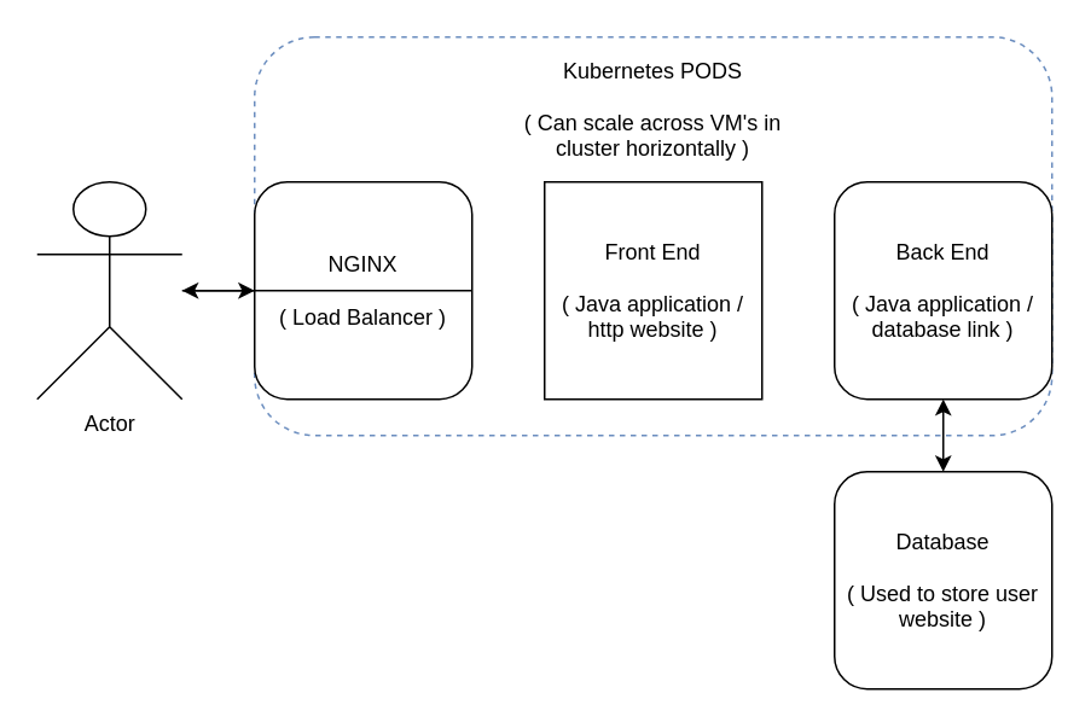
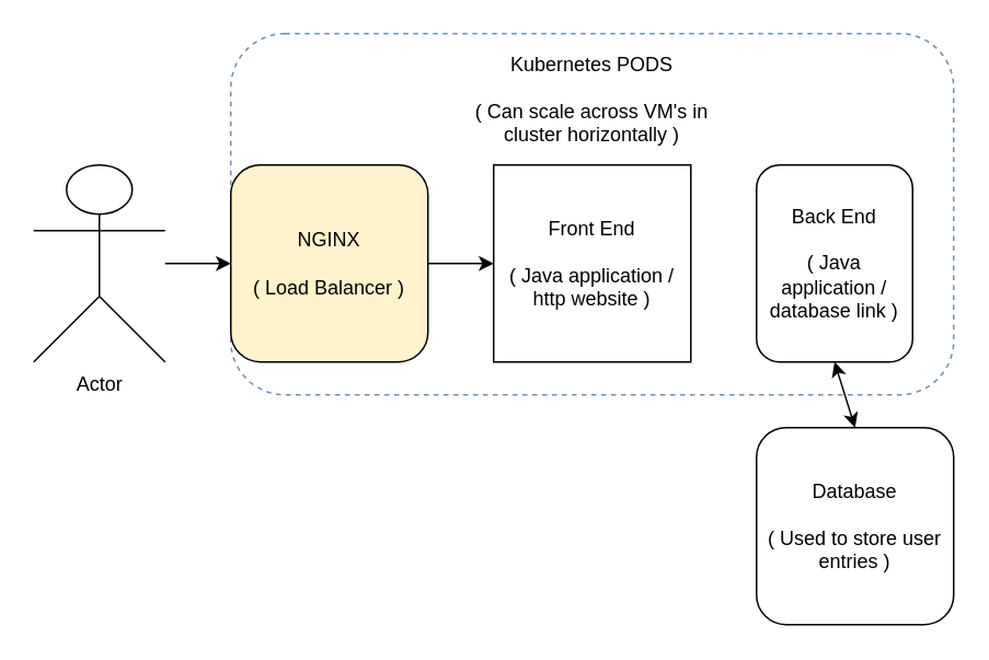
- <mxCell id="9" value="" style="endArrow=classic;html=1;exitX=1;exitY=0.5;exitDx=0;exitDy=0;" edge="1" parent="1" source="3" target="4"><mxGeometry width="50" height="50" relative="1" as="geometry"><mxPoint x="160" y="370" as="sourcePoint" /><mxPoint x="210" y="320" as="targetPoint" /></mxGeometry></mxCell>
+ <mxCell id="9" value="" style="endArrow=classic;html=1;entryX=0;entryY=0.5;entryDx=0;entryDy=0;exitX=1;exitY=0.5;exitDx=0;exitDy=0;" edge="1" parent="1" source="3" target="5"><mxGeometry width="50" height="50" relative="1" as="geometry"><mxPoint x="160" y="370" as="sourcePoint" /><mxPoint x="210" y="320" as="targetPoint" /></mxGeometry></mxCell>
- <mxCell id="3" value="NGINX&lt;br&gt;&lt;br&gt;( Load Balancer )" style="rounded=1;whiteSpace=wrap;html=1;" vertex="1" parent="1"><mxGeometry x="140" y="100" width="120" height="120" as="geometry" /></mxCell>
+ <mxCell id="3" value="NGINX&lt;br&gt;&lt;br&gt;( Load Balancer )" style="rounded=1;whiteSpace=wrap;html=1;fillColor=#fff2cc;" vertex="1" parent="1"><mxGeometry x="140" y="100" width="120" height="120" as="geometry" /></mxCell>
- <mxCell id="6" value="Back End&lt;br&gt;&lt;br&gt;( Java application / database link )" style="rounded=1;whiteSpace=wrap;html=1;" vertex="1" parent="1"><mxGeometry x="460" y="100" width="120" height="120" as="geometry" /></mxCell>
+ <mxCell id="6" value="Back End&lt;br&gt;&lt;br&gt;( Java application / database link )" style="rounded=1;whiteSpace=wrap;html=1;" vertex="1" parent="1"><mxGeometry x="460" y="100" width="95" height="120" as="geometry" /></mxCell>
- <mxCell id="7" value="Database&lt;br&gt;&lt;br&gt;( Used to store user website )" style="rounded=1;whiteSpace=wrap;html=1;" vertex="1" parent="1"><mxGeometry x="460" y="260" width="120" height="120" as="geometry" /></mxCell>
+ <mxCell id="7" value="Database&lt;br&gt;&lt;br&gt;( Used to store user entries )" style="rounded=1;whiteSpace=wrap;html=1;" vertex="1" parent="1"><mxGeometry x="460" y="260" width="120" height="120" as="geometry" /></mxCell>
